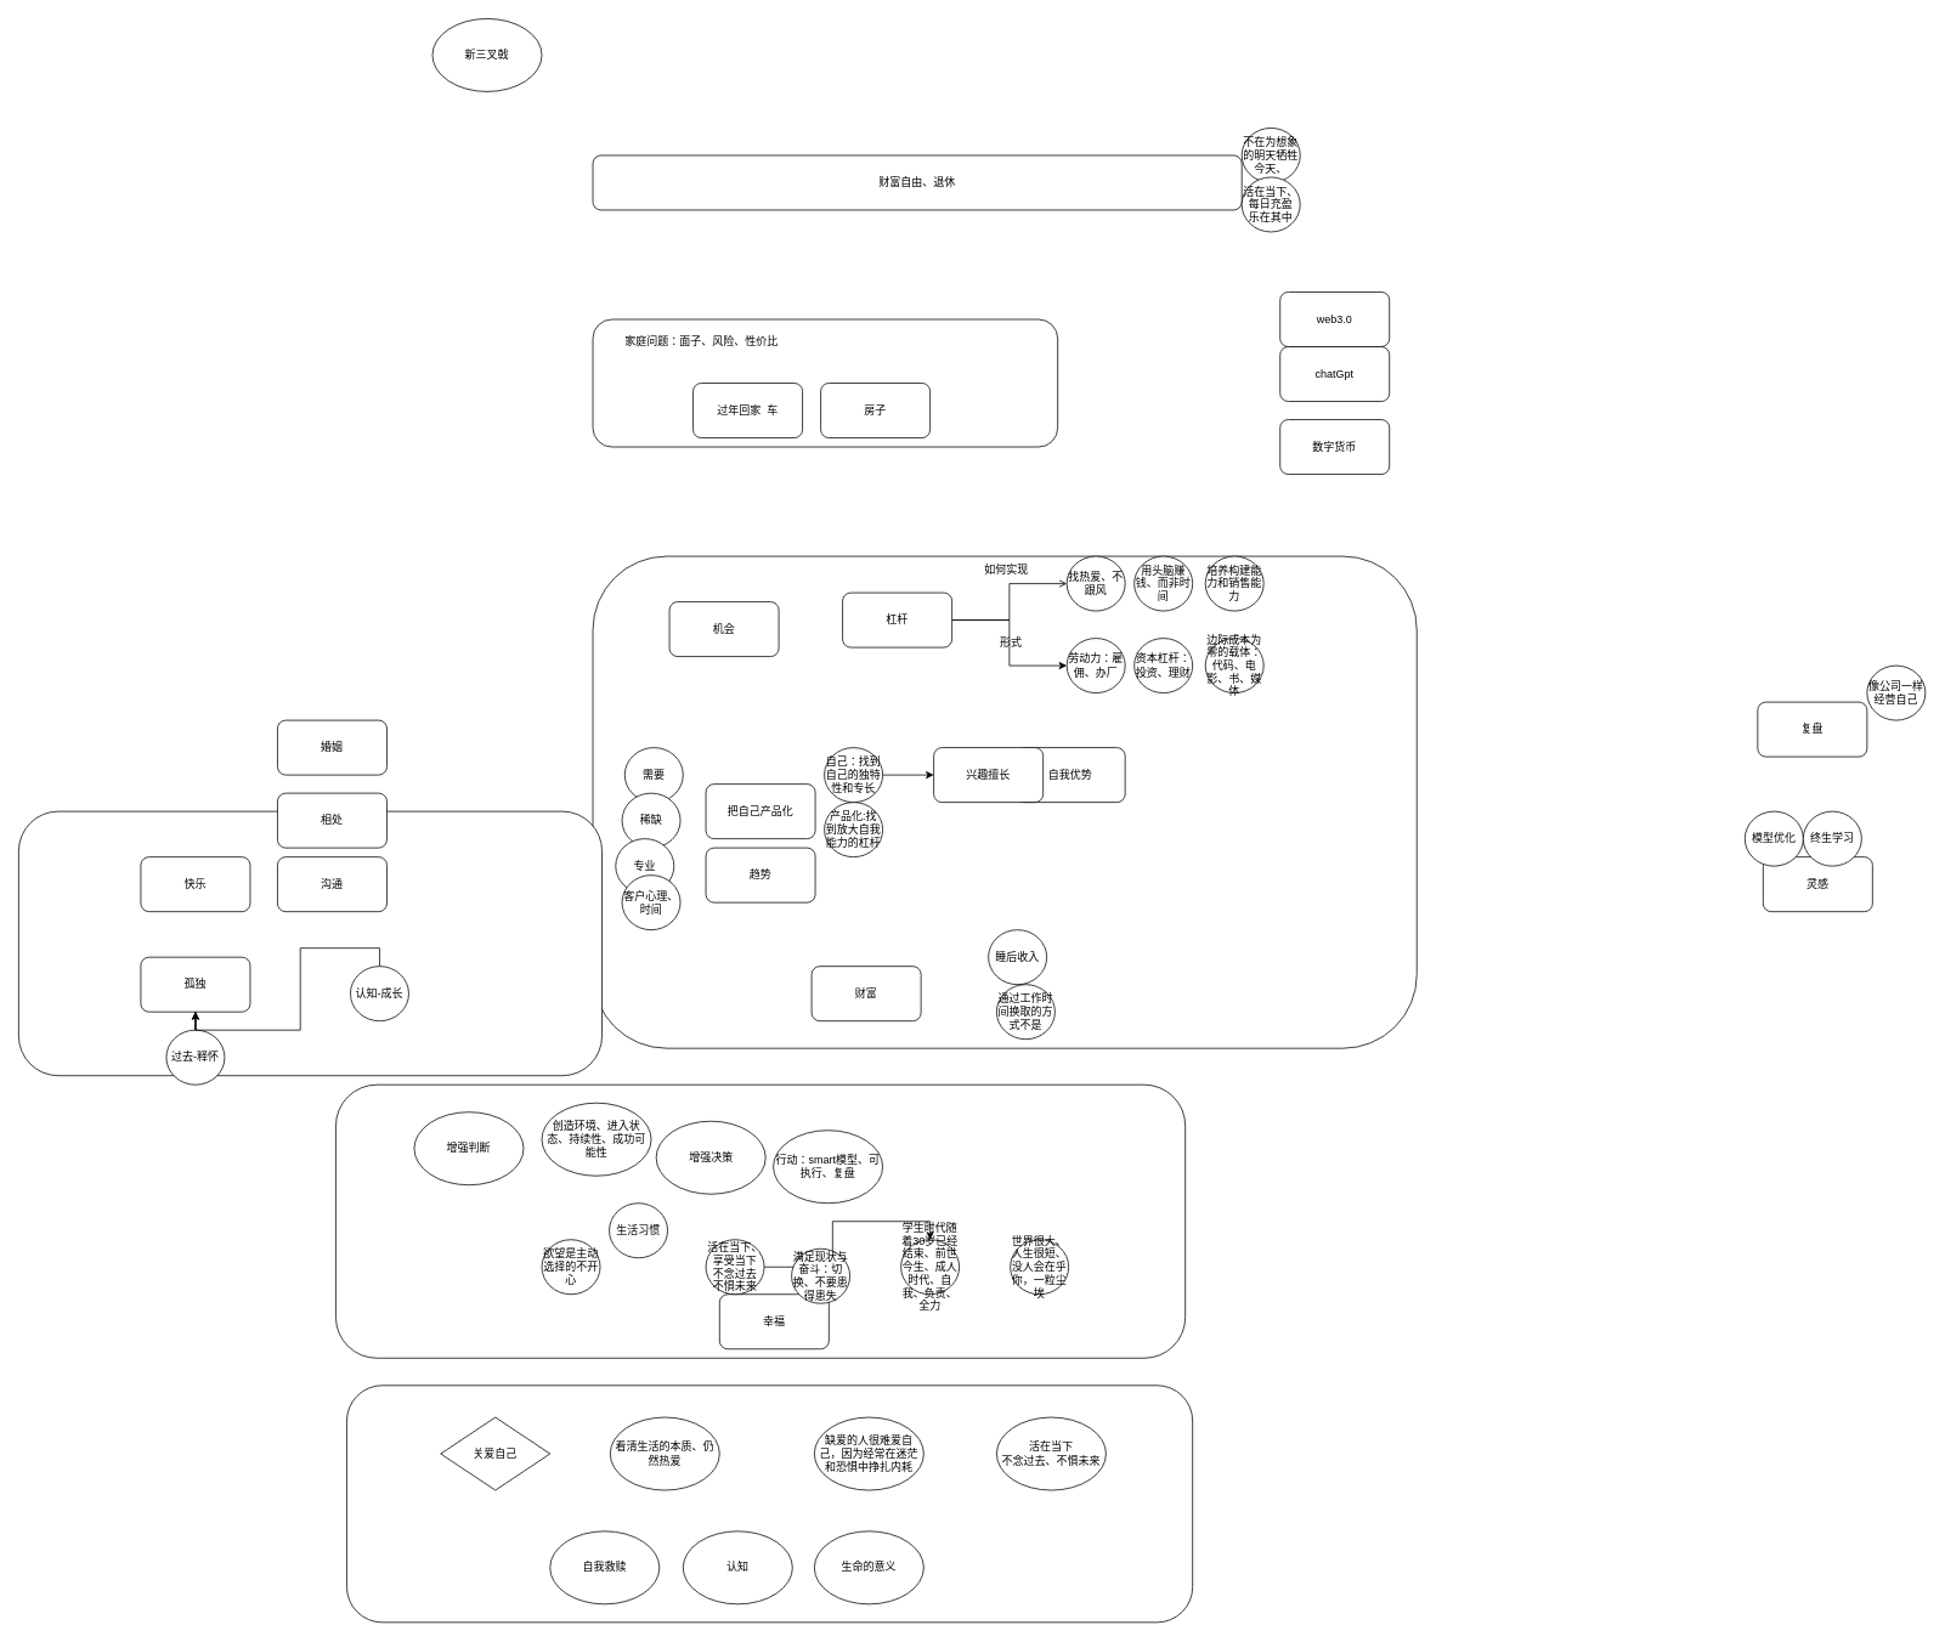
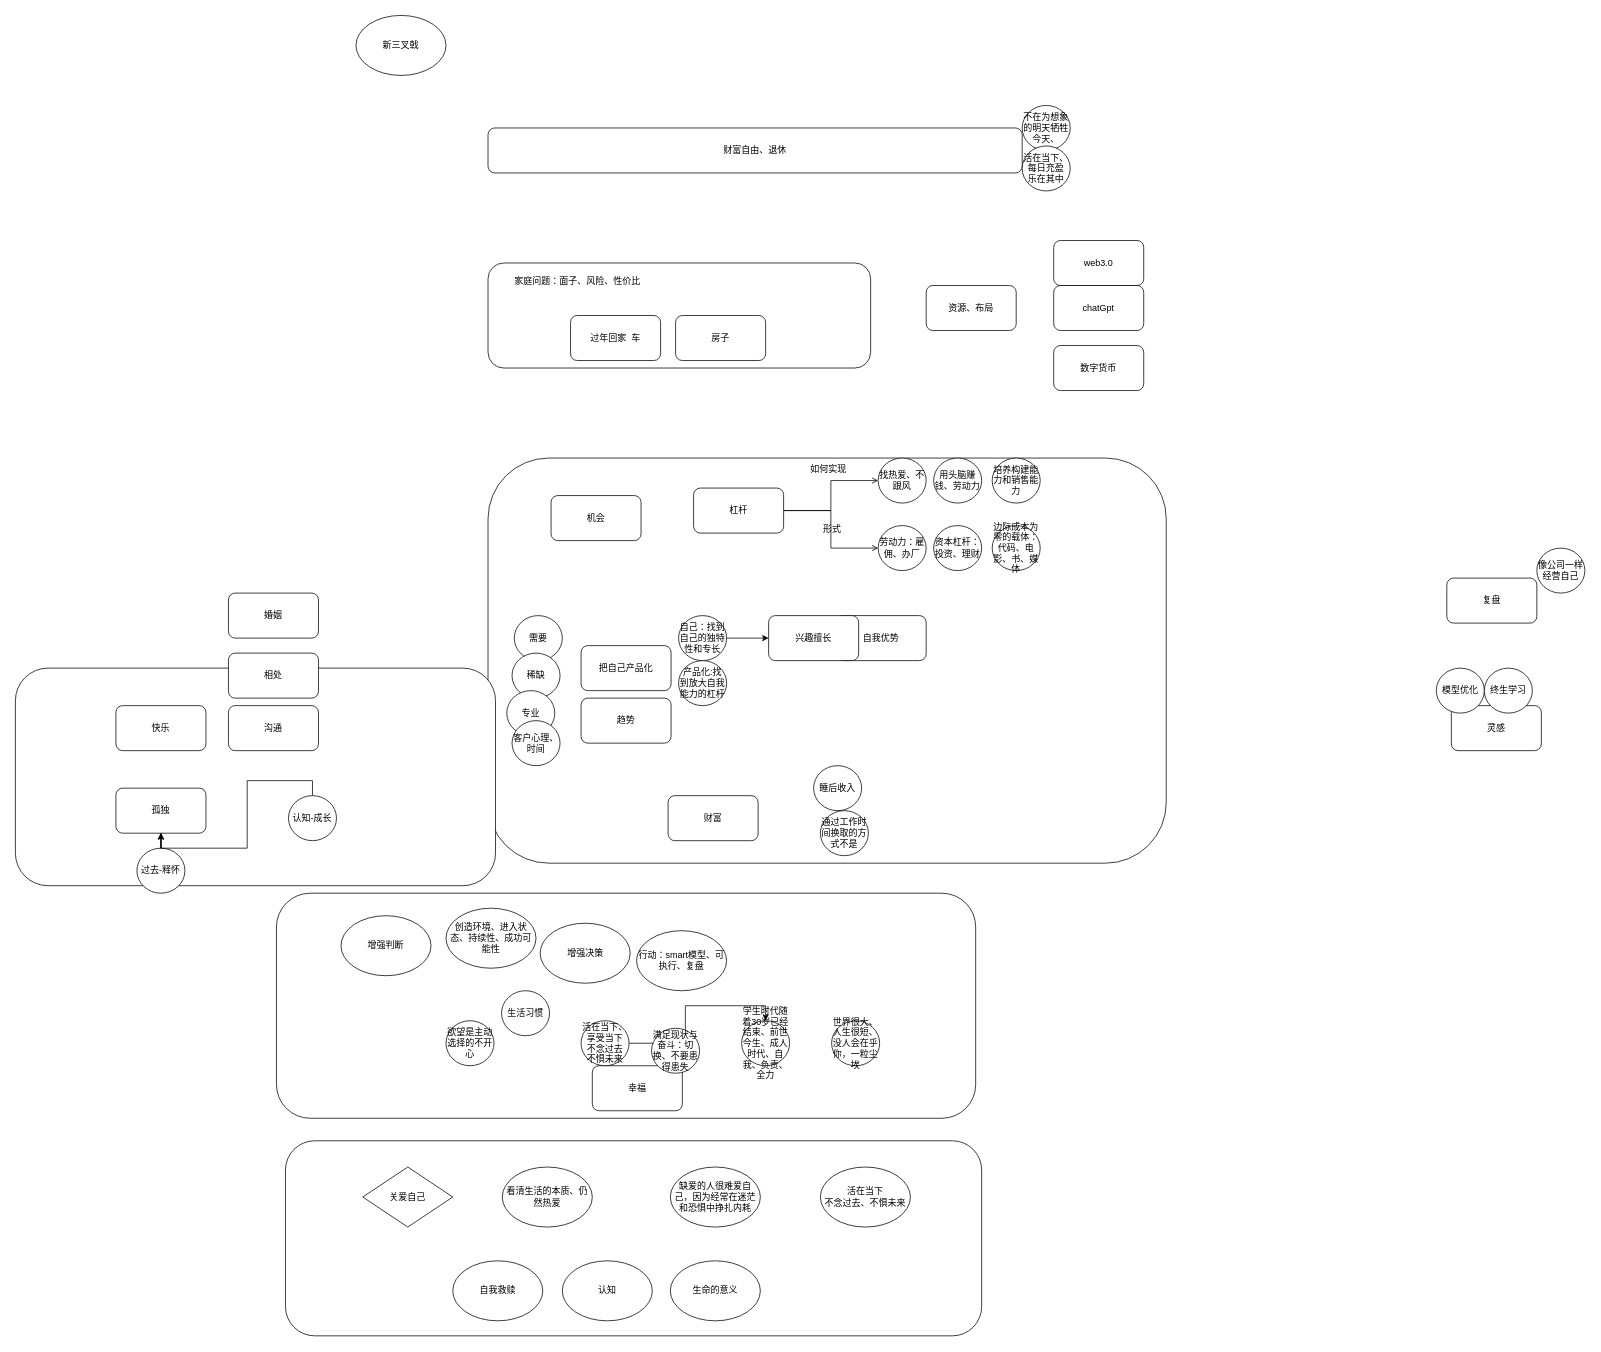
+ <mxCell id="25" value="资源、布局" style="rounded=1;whiteSpace=wrap;html=1;" parent="1" vertex="1"><mxGeometry x="1234" y="380" width="120" height="60" as="geometry" /></mxCell>
- <mxCell id="42" value="用头脑赚钱、而非时间" style="ellipse;whiteSpace=wrap;html=1;" parent="1" vertex="1"><mxGeometry x="1244" y="610" width="64" height="60" as="geometry" /></mxCell>
+ <mxCell id="42" value="用头脑赚钱、劳动力" style="ellipse;whiteSpace=wrap;html=1;" parent="1" vertex="1"><mxGeometry x="1244" y="610" width="64" height="60" as="geometry" /></mxCell>
- <mxCell id="12" style="edgeStyle=orthogonalEdgeStyle;rounded=0;orthogonalLoop=1;jettySize=auto;html=1;exitX=1;exitY=0.5;exitDx=0;exitDy=0;entryX=0;entryY=0.5;entryDx=0;entryDy=0;" parent="1" source="14" target="36" edge="1"><mxGeometry relative="1" as="geometry" /></mxCell>
+ <mxCell id="12" style="edgeStyle=orthogonalEdgeStyle;rounded=0;orthogonalLoop=1;jettySize=auto;html=1;exitX=1;exitY=0.5;exitDx=0;exitDy=0;entryX=0;entryY=0.5;entryDx=0;entryDy=0;endArrow=open;" parent="1" source="14" target="36" edge="1"><mxGeometry relative="1" as="geometry" /></mxCell>
